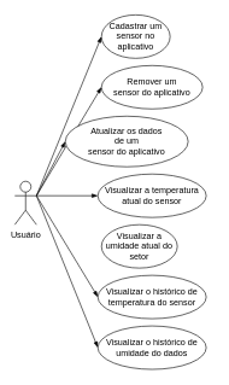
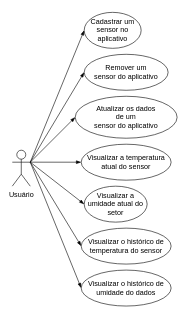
- <mxCell id="14" value="&lt;div&gt;Atualizar os dados&lt;/div&gt;&lt;div&gt;de um&lt;/div&gt;&lt;div&gt;sensor do aplicativo&lt;br&gt;&lt;/div&gt;" style="ellipse;whiteSpace=wrap;html=1;" vertex="1" parent="1"><mxGeometry x="90" y="160" width="170" height="70" as="geometry" /></mxCell>
+ <mxCell id="14" value="&lt;div&gt;Atualizar os dados&lt;/div&gt;&lt;div&gt;de um&lt;/div&gt;&lt;div&gt;sensor do aplicativo&lt;br&gt;&lt;/div&gt;" style="ellipse;whiteSpace=wrap;html=1;" vertex="1" parent="1"><mxGeometry x="125" y="160" width="170" height="70" as="geometry" /></mxCell>
+ <mxCell id="4" style="edgeStyle=none;rounded=0;orthogonalLoop=1;jettySize=auto;html=1;exitX=1;exitY=0.333;exitDx=0;exitDy=0;exitPerimeter=0;entryX=0;entryY=0.5;entryDx=0;entryDy=0;endArrow=blockThin;endFill=1;" edge="1" parent="1" source="9" target="12"><mxGeometry relative="1" as="geometry" /></mxCell>
